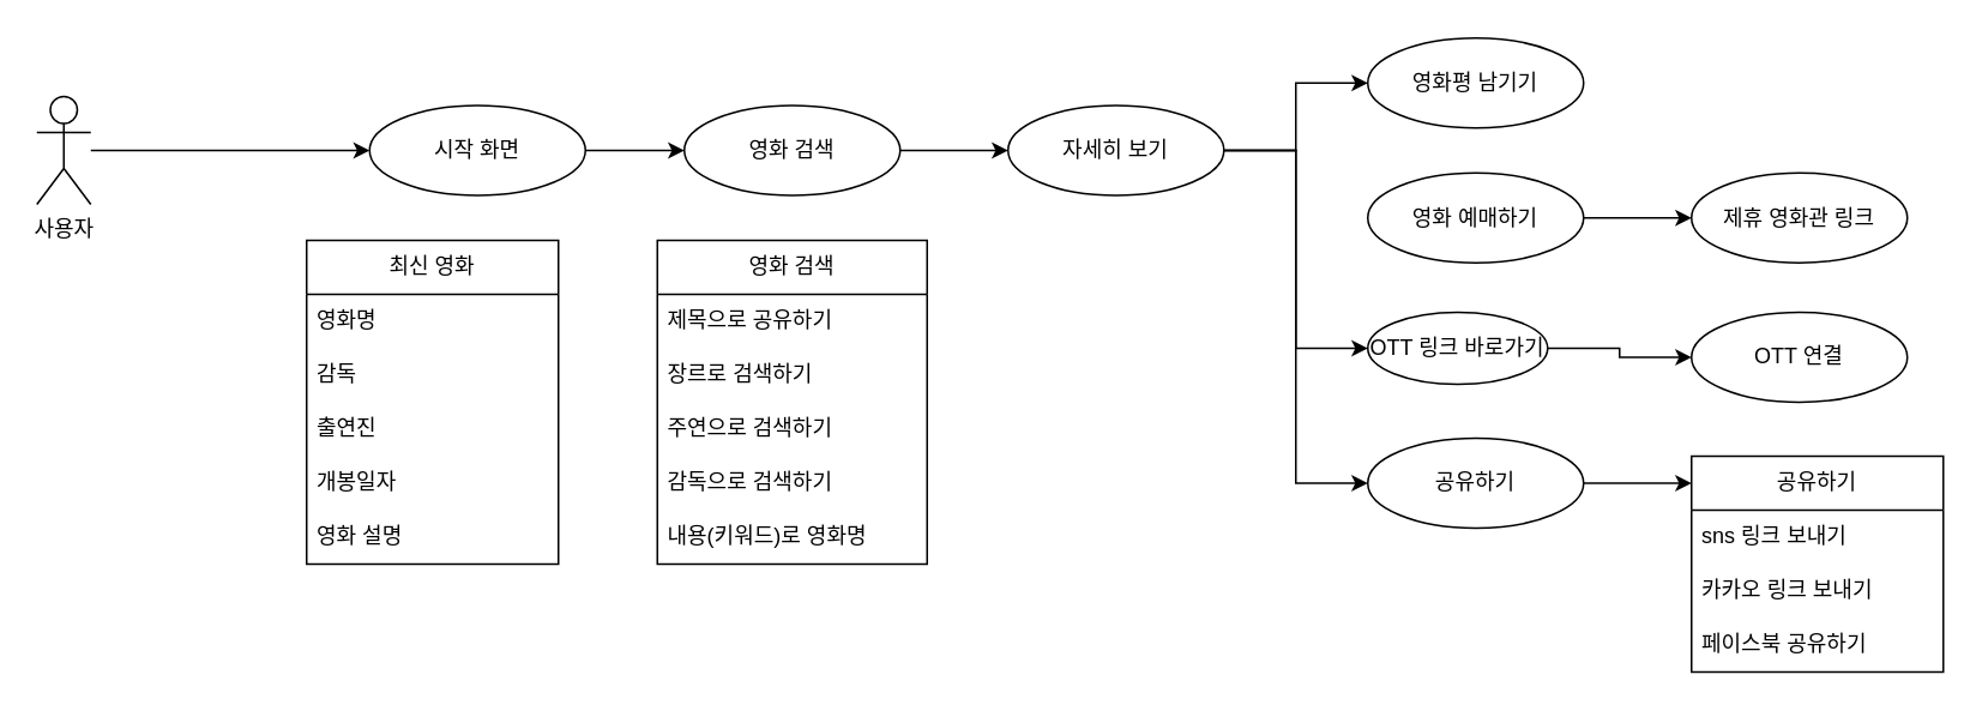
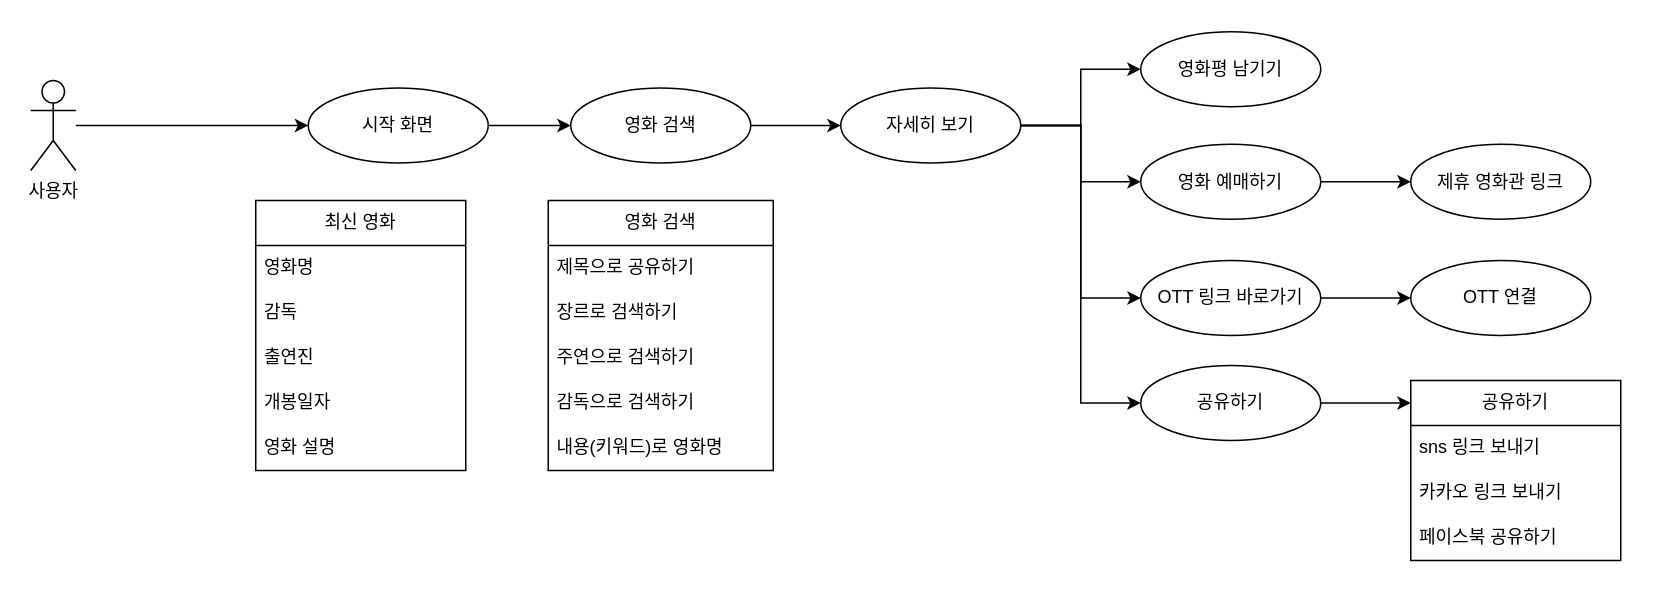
+ <mxCell id="24" style="edgeStyle=orthogonalEdgeStyle;rounded=0;orthogonalLoop=1;jettySize=auto;html=1;entryX=0;entryY=0.5;entryDx=0;entryDy=0;" edge="1" parent="1" source="27" target="22"><mxGeometry relative="1" as="geometry" /></mxCell>
- <mxCell id="29" value="OTT 링크 바로가기" style="ellipse;whiteSpace=wrap;html=1;" vertex="1" parent="1"><mxGeometry x="760" y="173" width="100" height="40" as="geometry" /></mxCell>
+ <mxCell id="29" value="OTT 링크 바로가기" style="ellipse;whiteSpace=wrap;html=1;" vertex="1" parent="1"><mxGeometry x="760" y="173" width="120" height="50" as="geometry" /></mxCell>
